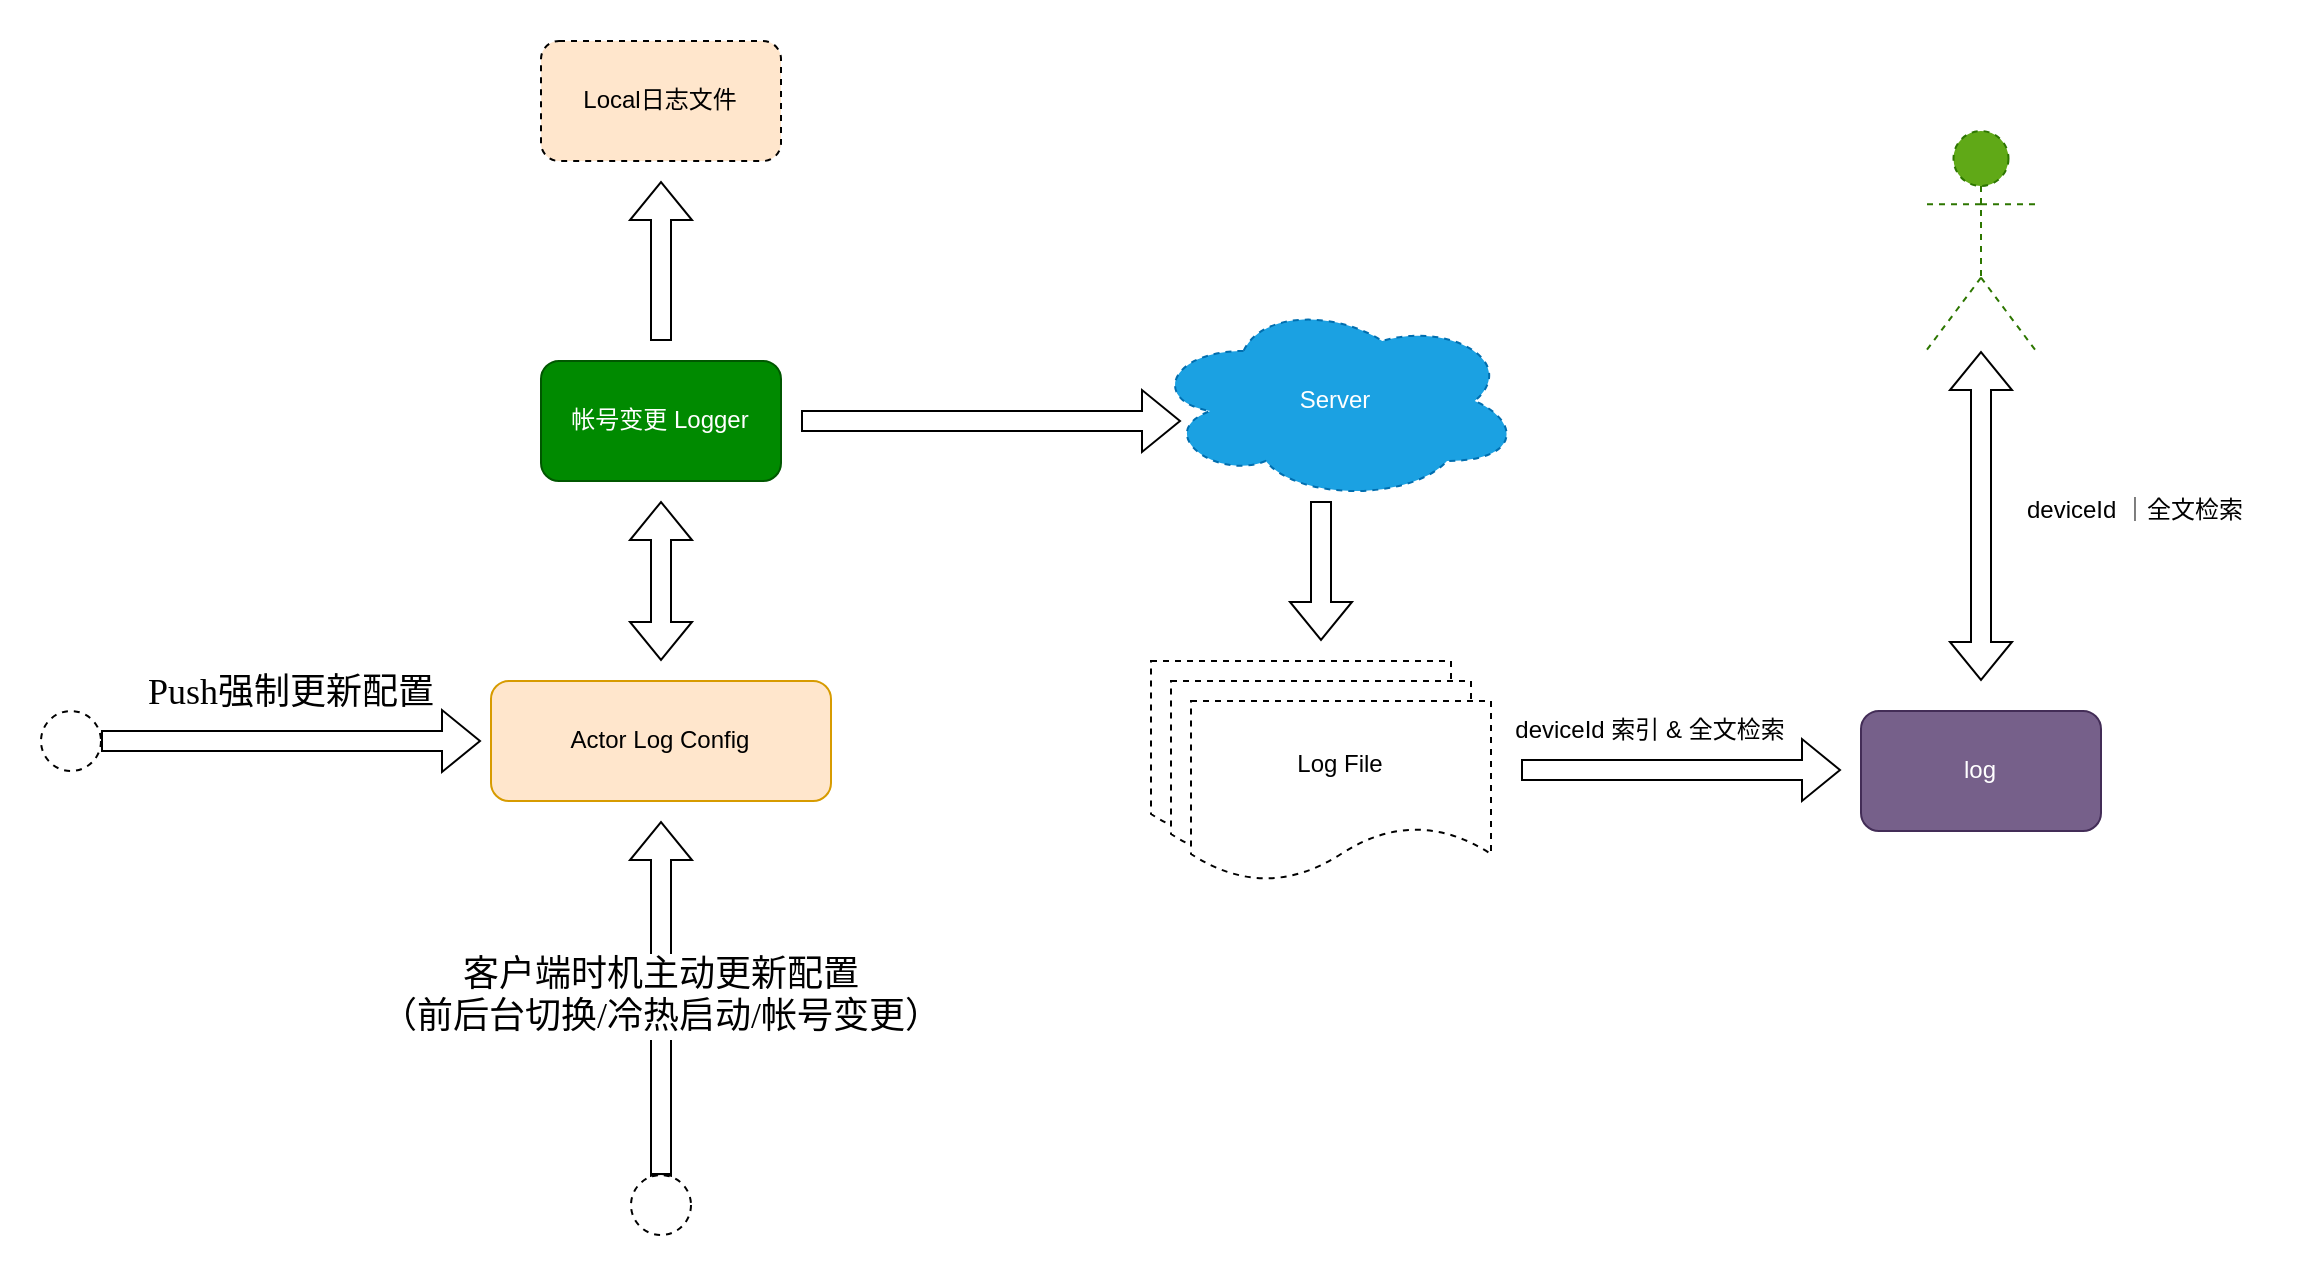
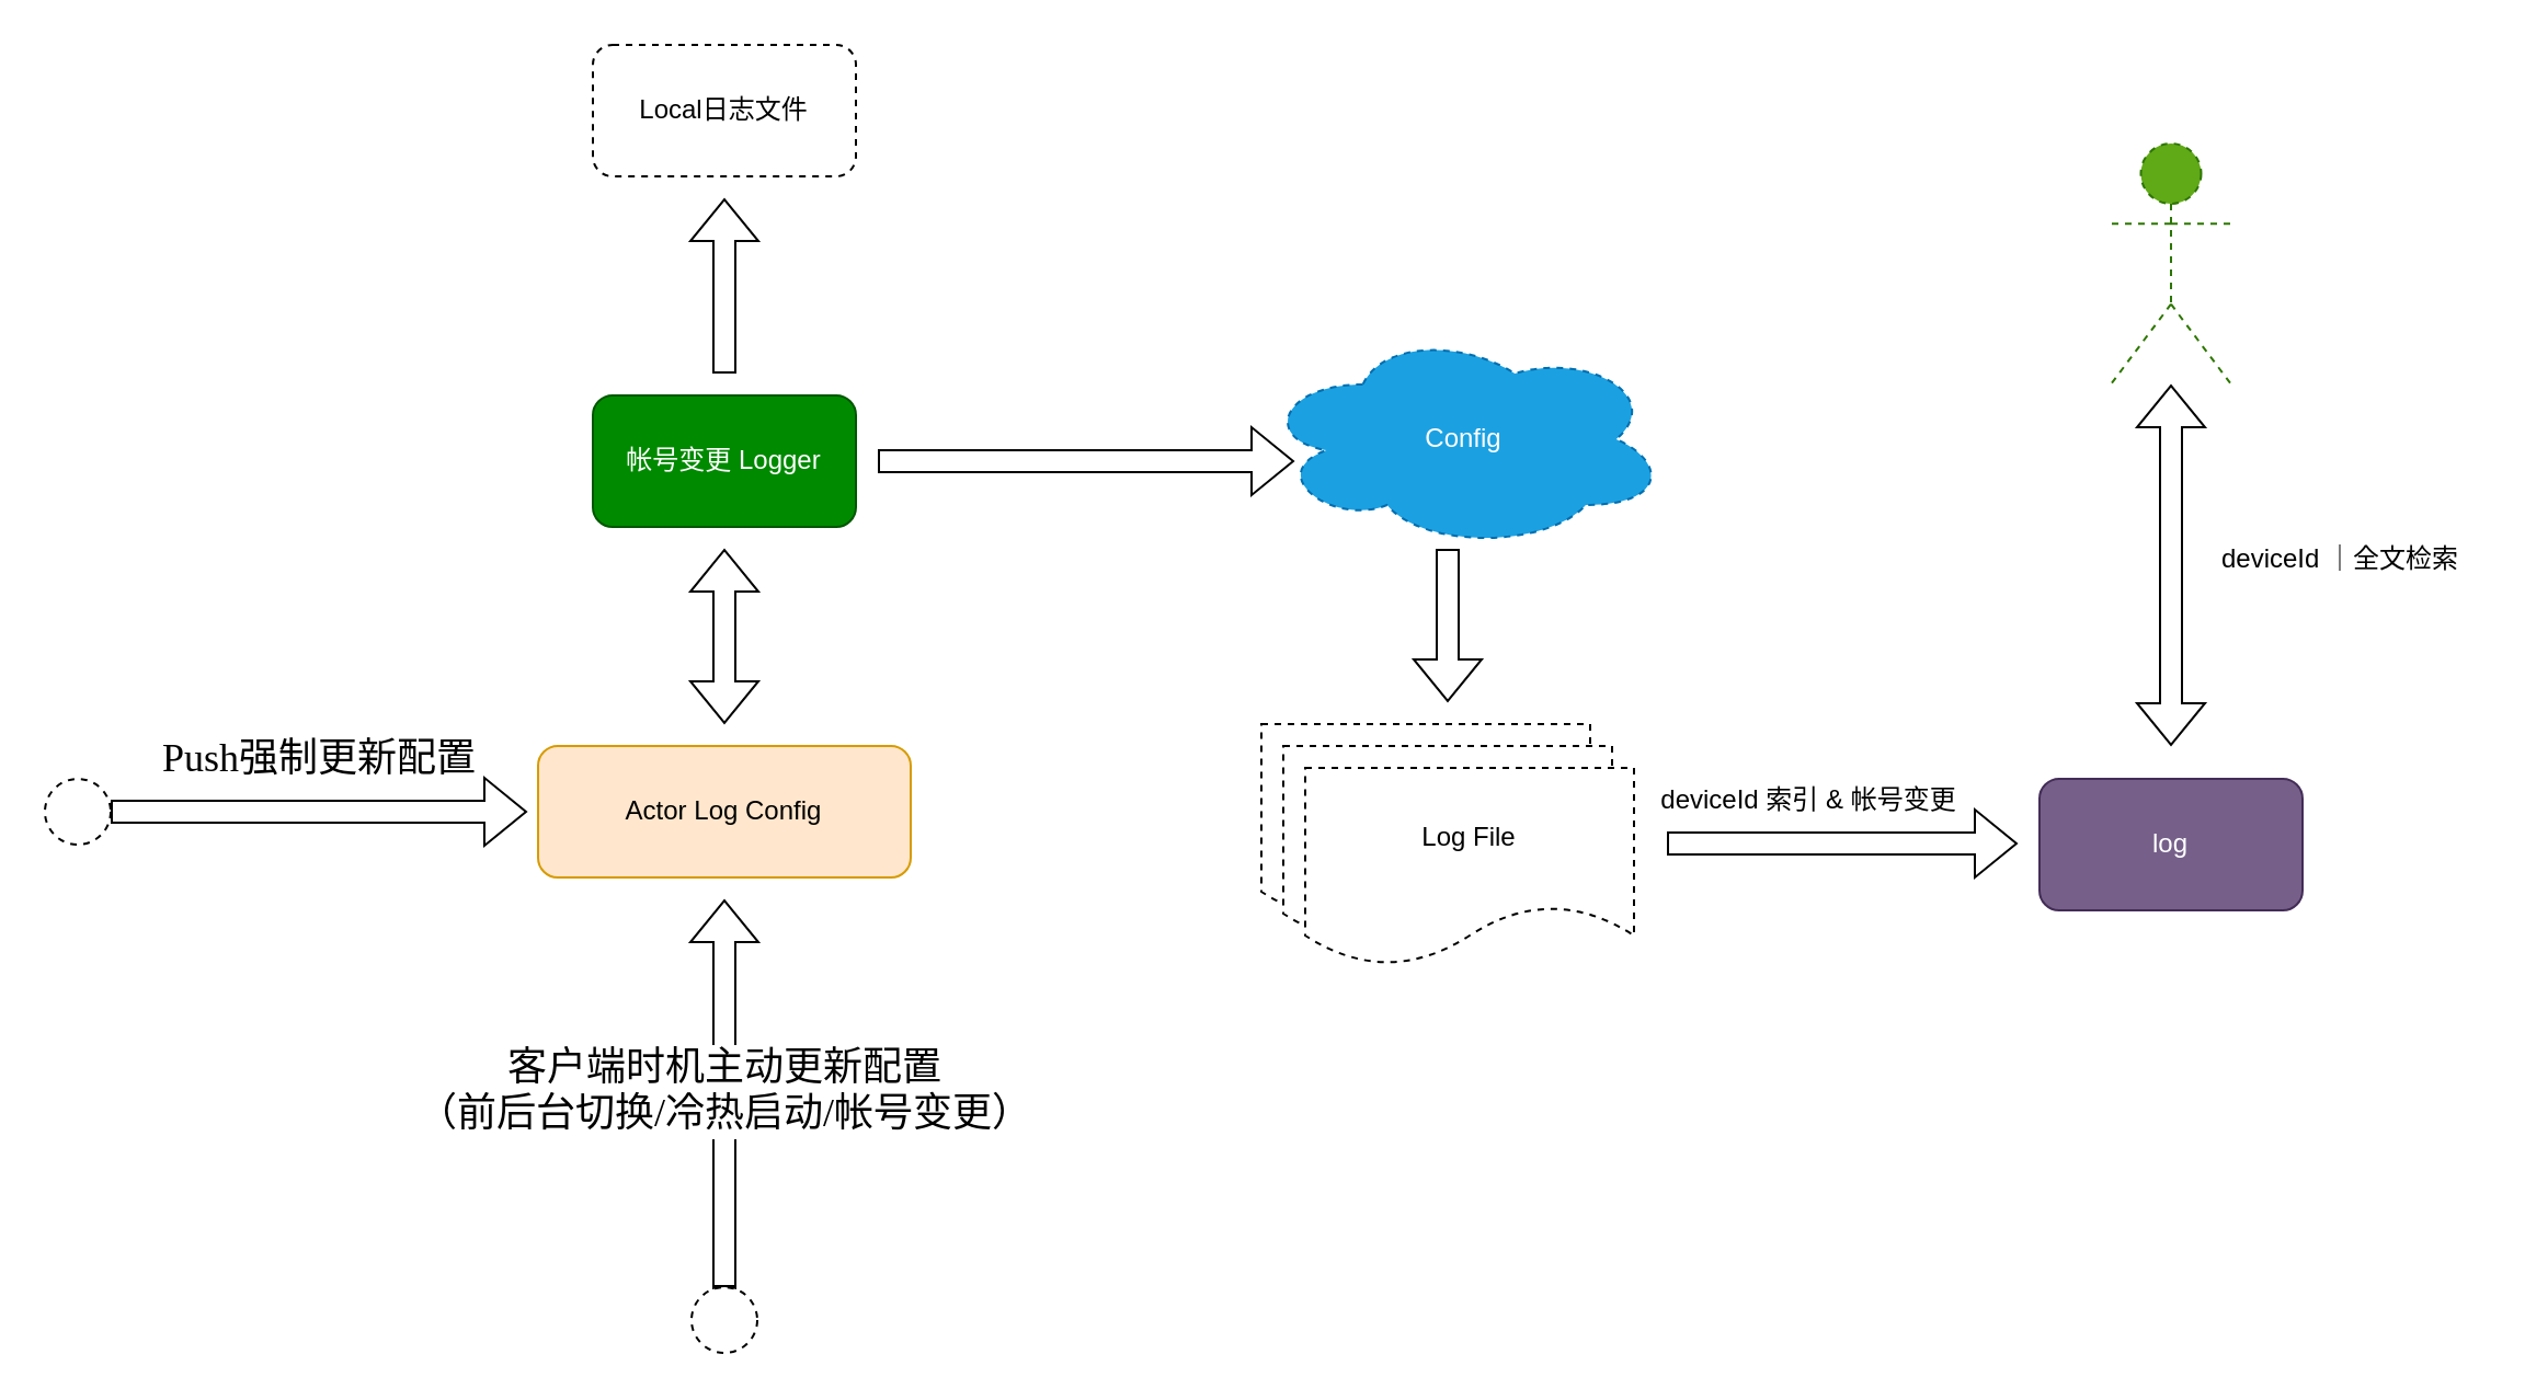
- <mxCell id="6" value="Local日志文件" style="rounded=1;whiteSpace=wrap;html=1;dashed=1;fillColor=#ffe6cc;" vertex="1" parent="1"><mxGeometry x="270" y="20" width="120" height="60" as="geometry" /></mxCell>
+ <mxCell id="6" value="Local日志文件" style="rounded=1;whiteSpace=wrap;html=1;dashed=1;" vertex="1" parent="1"><mxGeometry x="270" y="20" width="120" height="60" as="geometry" /></mxCell>
- <mxCell id="19" value="Server" style="ellipse;shape=cloud;whiteSpace=wrap;html=1;rounded=1;dashed=1;fillColor=#1ba1e2;strokeColor=#006EAF;fontColor=#ffffff;" vertex="1" parent="1"><mxGeometry x="575" y="150" width="185" height="100" as="geometry" /></mxCell>
+ <mxCell id="19" value="Config" style="ellipse;shape=cloud;whiteSpace=wrap;html=1;rounded=1;dashed=1;fillColor=#1ba1e2;strokeColor=#006EAF;fontColor=#ffffff;" vertex="1" parent="1"><mxGeometry x="575" y="150" width="185" height="100" as="geometry" /></mxCell>
- <mxCell id="21" value="deviceId 索引 &amp;amp; 全文检索" style="text;html=1;strokeColor=none;fillColor=none;align=center;verticalAlign=middle;whiteSpace=wrap;rounded=0;" vertex="1" parent="1"><mxGeometry x="750" y="350" width="150" height="30" as="geometry" /></mxCell>
+ <mxCell id="21" value="deviceId 索引 &amp;amp; 帐号变更" style="text;html=1;strokeColor=none;fillColor=none;align=center;verticalAlign=middle;whiteSpace=wrap;rounded=0;" vertex="1" parent="1"><mxGeometry x="750" y="350" width="150" height="30" as="geometry" /></mxCell>
